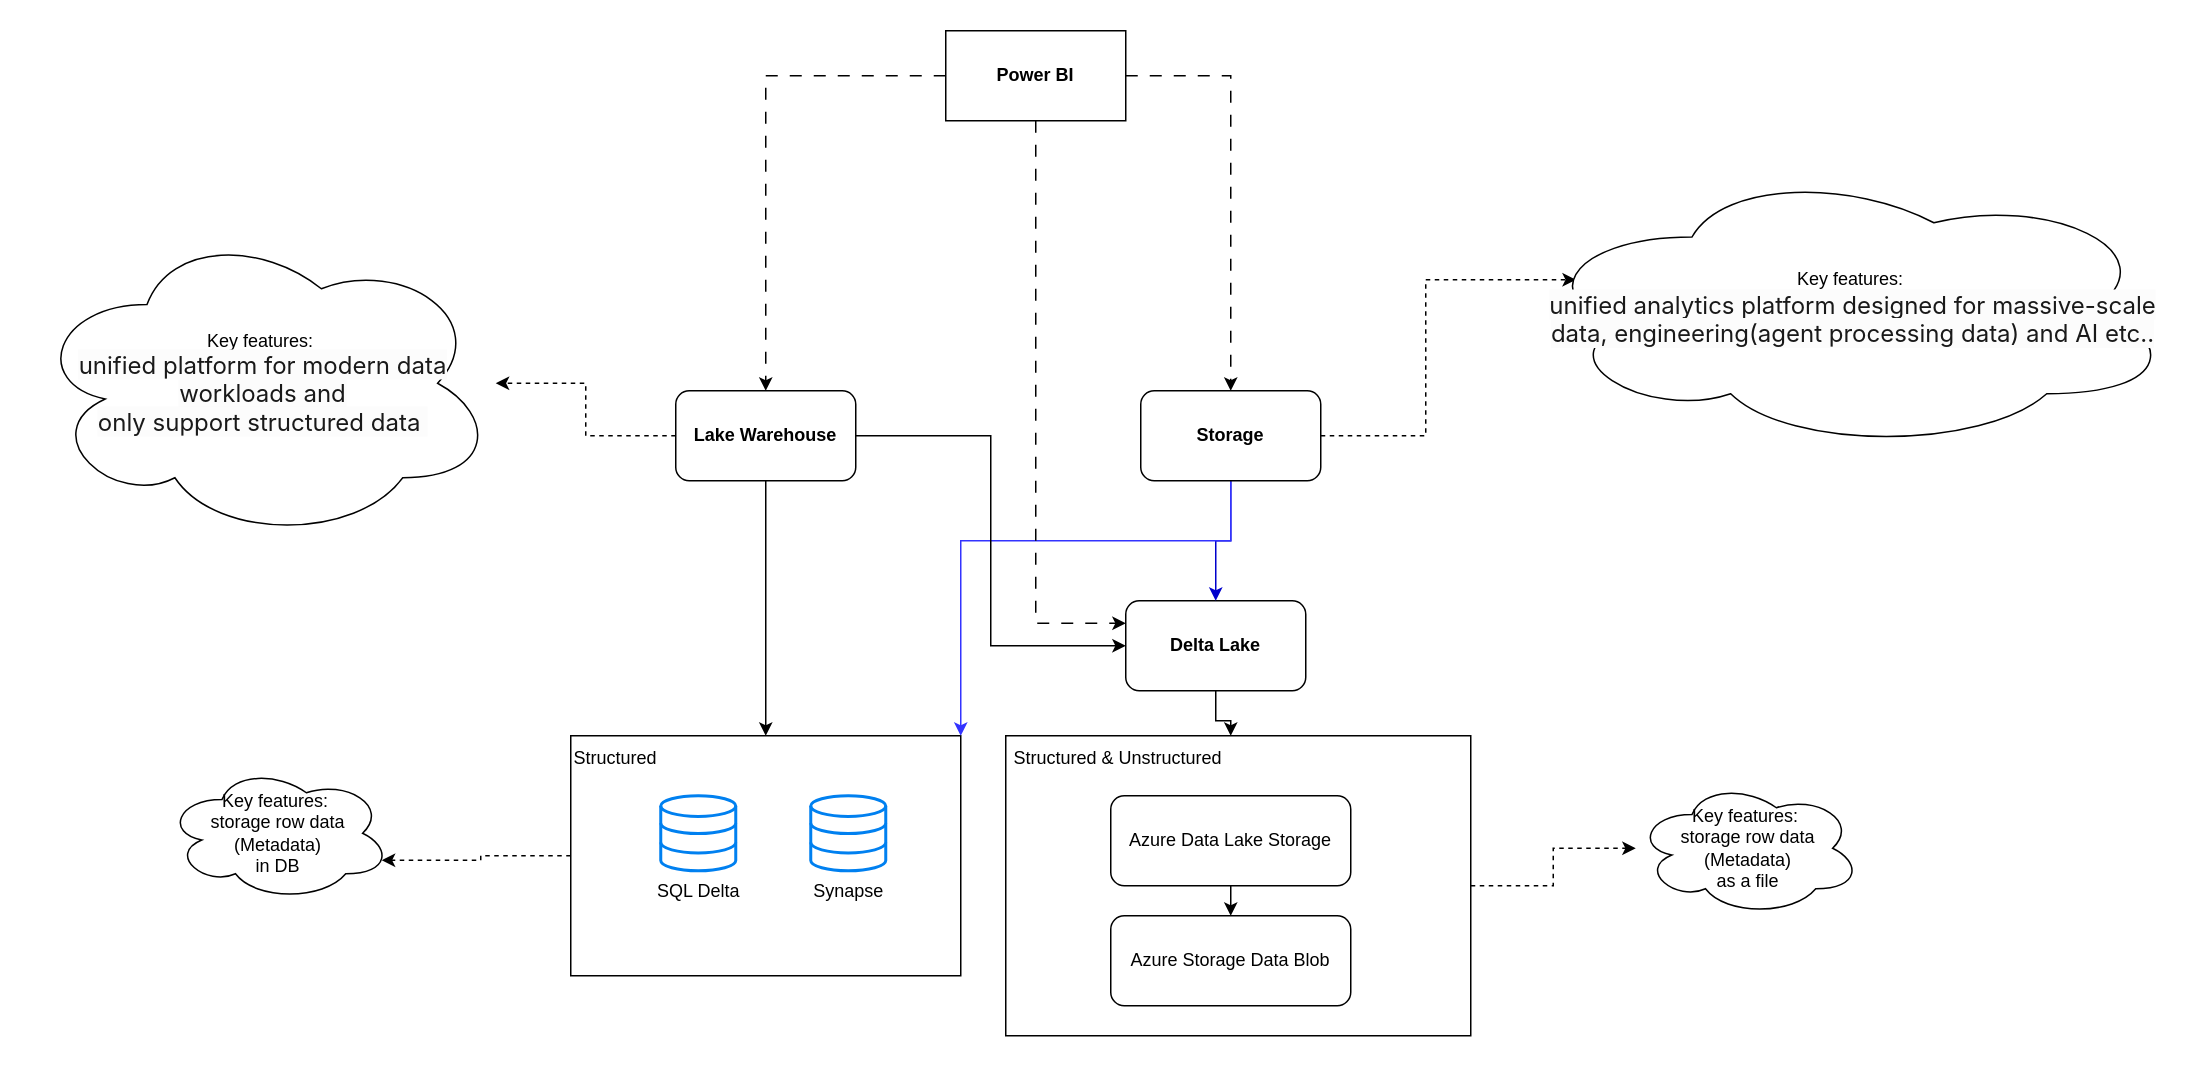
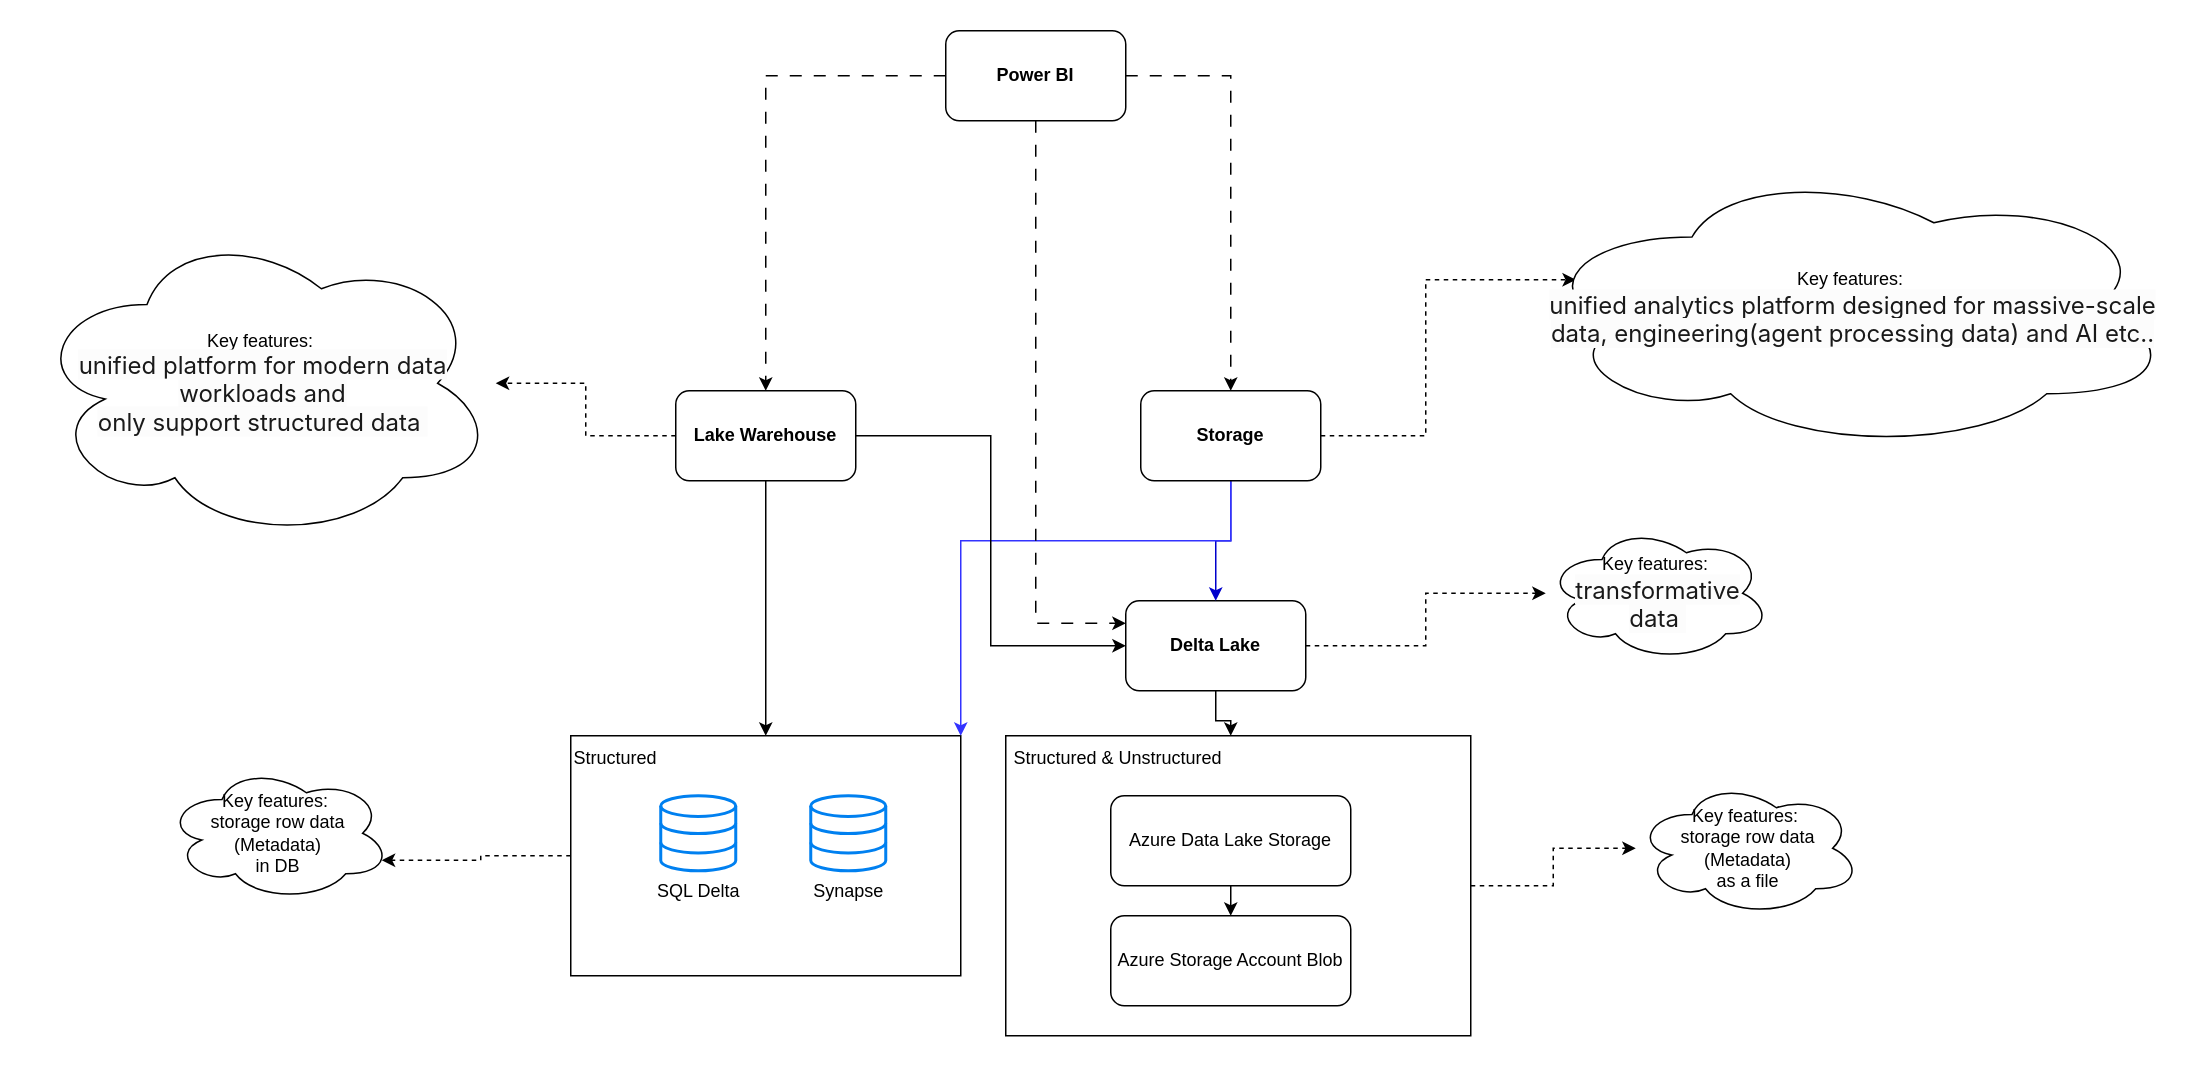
- <mxCell id="32" value="Power BI" style="whiteSpace=wrap;html=1;fontStyle=1;rounded=0;" vertex="1" parent="1"><mxGeometry x="630" y="20" width="120" height="60" as="geometry" /></mxCell>
+ <mxCell id="32" value="Power BI" style="rounded=1;whiteSpace=wrap;html=1;fontStyle=1" vertex="1" parent="1"><mxGeometry x="630" y="20" width="120" height="60" as="geometry" /></mxCell>
+ <mxCell id="25" value="Key features:&amp;nbsp;&lt;div&gt;&lt;span style=&quot;color: rgba(0, 0, 0, 0.9); font-family: &amp;quot;PingFang SC&amp;quot;, -apple-system, BlinkMacSystemFont, &amp;quot;Segoe UI&amp;quot;, Roboto, Ubuntu, &amp;quot;Helvetica Neue&amp;quot;, Helvetica, Arial, &amp;quot;Hiragino Sans GB&amp;quot;, &amp;quot;Microsoft YaHei UI&amp;quot;, &amp;quot;Microsoft YaHei&amp;quot;, &amp;quot;Source Han Sans CN&amp;quot;, sans-serif; font-size: 16px; text-align: start; background-color: rgb(252, 252, 252);&quot;&gt;transformative data&amp;nbsp;&lt;/span&gt;&lt;/div&gt;" style="ellipse;shape=cloud;whiteSpace=wrap;html=1;" vertex="1" parent="1"><mxGeometry x="1030" y="350" width="150" height="90" as="geometry" /></mxCell>
+ <mxCell id="6" style="edgeStyle=orthogonalEdgeStyle;rounded=0;orthogonalLoop=1;jettySize=auto;html=1;dashed=1;" edge="1" parent="1" source="7" target="25"><mxGeometry relative="1" as="geometry" /></mxCell>
- <mxCell id="9" value="&lt;span style=&quot;text-wrap-mode: nowrap;&quot;&gt;Azure S&lt;/span&gt;&lt;span style=&quot;color: light-dark(rgb(0, 0, 0), rgb(255, 255, 255)); text-wrap-mode: nowrap; background-color: transparent;&quot;&gt;torage Data Blob&lt;/span&gt;" style="rounded=1;whiteSpace=wrap;html=1;" vertex="1" parent="1"><mxGeometry x="740" y="610" width="160" height="60" as="geometry" /></mxCell>
+ <mxCell id="9" value="&lt;span style=&quot;text-wrap-mode: nowrap;&quot;&gt;Azure S&lt;/span&gt;&lt;span style=&quot;color: light-dark(rgb(0, 0, 0), rgb(255, 255, 255)); text-wrap-mode: nowrap; background-color: transparent;&quot;&gt;torage Account Blob&lt;/span&gt;" style="rounded=1;whiteSpace=wrap;html=1;" vertex="1" parent="1"><mxGeometry x="740" y="610" width="160" height="60" as="geometry" /></mxCell>
